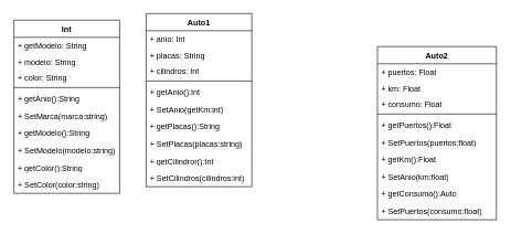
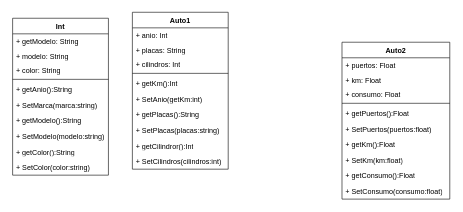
- <mxCell id="18" value="+ getAnio():Int" style="text;strokeColor=none;fillColor=none;align=left;verticalAlign=top;spacingLeft=4;spacingRight=4;overflow=hidden;rotatable=0;points=[[0,0.5],[1,0.5]];portConstraint=eastwest;whiteSpace=wrap;html=1;" vertex="1" parent="13"><mxGeometry y="106" width="160" height="26" as="geometry" /></mxCell>
+ <mxCell id="18" value="+ getKm():Int" style="text;strokeColor=none;fillColor=none;align=left;verticalAlign=top;spacingLeft=4;spacingRight=4;overflow=hidden;rotatable=0;points=[[0,0.5],[1,0.5]];portConstraint=eastwest;whiteSpace=wrap;html=1;" vertex="1" parent="13"><mxGeometry y="106" width="160" height="26" as="geometry" /></mxCell>
- <mxCell id="32" value="+ SetAnio(km:float)" style="text;strokeColor=none;fillColor=none;align=left;verticalAlign=top;spacingLeft=4;spacingRight=4;overflow=hidden;rotatable=0;points=[[0,0.5],[1,0.5]];portConstraint=eastwest;whiteSpace=wrap;html=1;" vertex="1" parent="24"><mxGeometry y="184" width="180" height="26" as="geometry" /></mxCell>
+ <mxCell id="32" value="+ SetKm(km:float)" style="text;strokeColor=none;fillColor=none;align=left;verticalAlign=top;spacingLeft=4;spacingRight=4;overflow=hidden;rotatable=0;points=[[0,0.5],[1,0.5]];portConstraint=eastwest;whiteSpace=wrap;html=1;" vertex="1" parent="24"><mxGeometry y="184" width="180" height="26" as="geometry" /></mxCell>
- <mxCell id="33" value="+ getConsumo():Auto" style="text;strokeColor=none;fillColor=none;align=left;verticalAlign=top;spacingLeft=4;spacingRight=4;overflow=hidden;rotatable=0;points=[[0,0.5],[1,0.5]];portConstraint=eastwest;whiteSpace=wrap;html=1;" vertex="1" parent="24"><mxGeometry y="210" width="180" height="26" as="geometry" /></mxCell>
+ <mxCell id="33" value="+ getConsumo():Float" style="text;strokeColor=none;fillColor=none;align=left;verticalAlign=top;spacingLeft=4;spacingRight=4;overflow=hidden;rotatable=0;points=[[0,0.5],[1,0.5]];portConstraint=eastwest;whiteSpace=wrap;html=1;" vertex="1" parent="24"><mxGeometry y="210" width="180" height="26" as="geometry" /></mxCell>
- <mxCell id="34" value="+ SetPuertos(consumo:float)" style="text;strokeColor=none;fillColor=none;align=left;verticalAlign=top;spacingLeft=4;spacingRight=4;overflow=hidden;rotatable=0;points=[[0,0.5],[1,0.5]];portConstraint=eastwest;whiteSpace=wrap;html=1;" vertex="1" parent="24"><mxGeometry y="236" width="180" height="26" as="geometry" /></mxCell>
+ <mxCell id="34" value="+ SetConsumo(consumo:float)" style="text;strokeColor=none;fillColor=none;align=left;verticalAlign=top;spacingLeft=4;spacingRight=4;overflow=hidden;rotatable=0;points=[[0,0.5],[1,0.5]];portConstraint=eastwest;whiteSpace=wrap;html=1;" vertex="1" parent="24"><mxGeometry y="236" width="180" height="26" as="geometry" /></mxCell>
